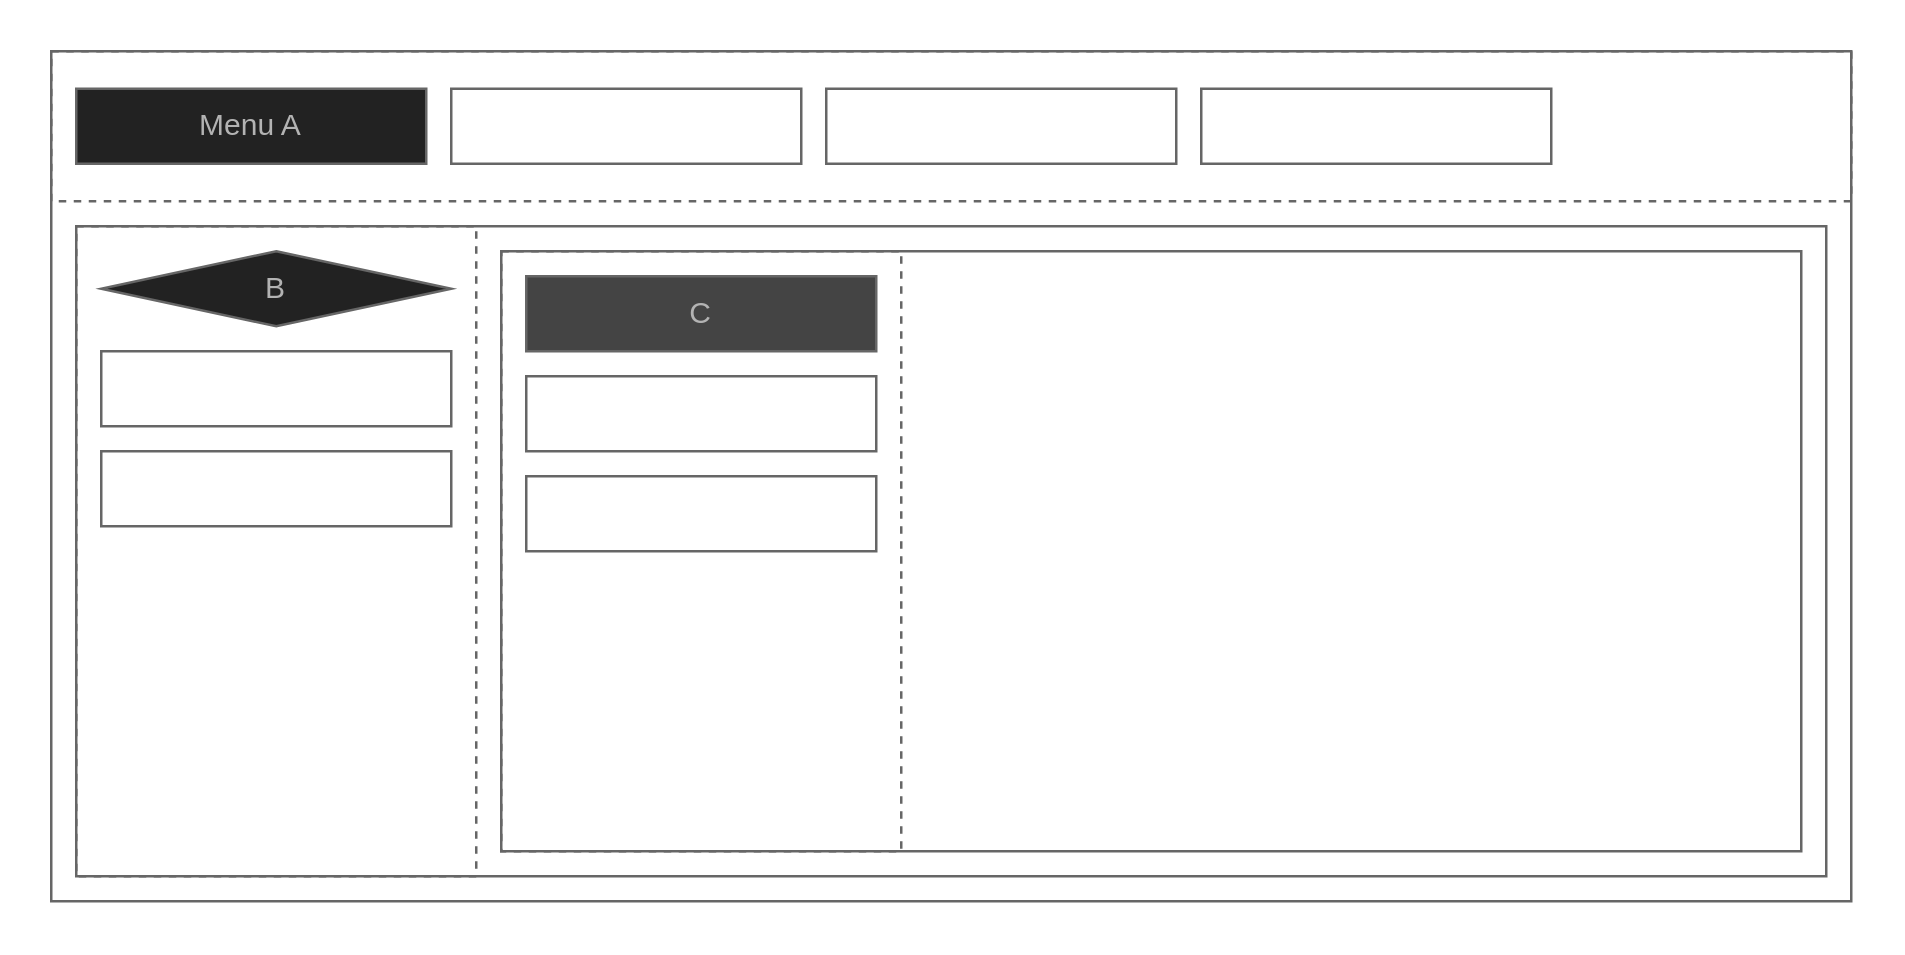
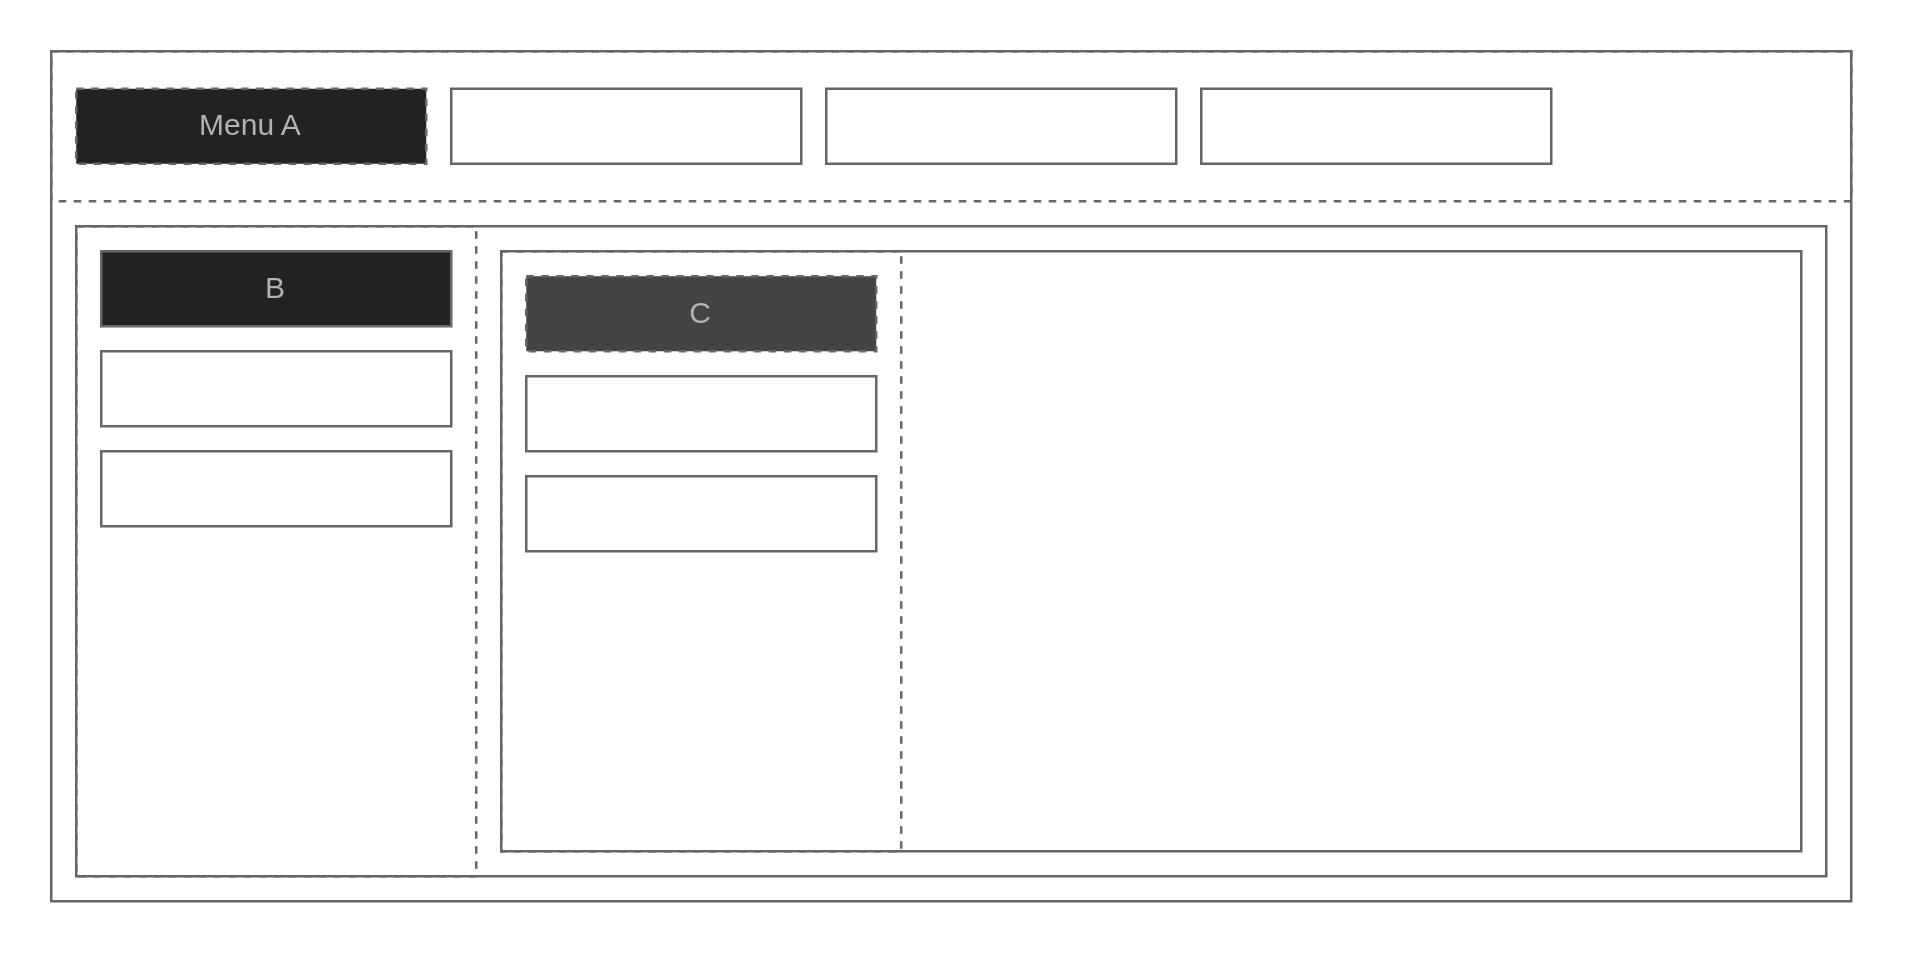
- <mxCell id="13" value="Menu A" style="rounded=0;whiteSpace=wrap;html=1;fontSize=12;align=center;fillColor=#222222;strokeColor=#666666;fontColor=#B3B3B3;" vertex="1" parent="1"><mxGeometry x="30" y="35" width="140" height="30" as="geometry" /></mxCell>
+ <mxCell id="13" value="Menu A" style="rounded=0;whiteSpace=wrap;html=1;fontSize=12;align=center;fillColor=#222222;strokeColor=#666666;fontColor=#B3B3B3;dashed=1;" vertex="1" parent="1"><mxGeometry x="30" y="35" width="140" height="30" as="geometry" /></mxCell>
- <mxCell id="7" value="B" style="rhombus;whiteSpace=wrap;html=1;fontSize=12;align=center;fillColor=#222222;strokeColor=#666666;fontColor=#B3B3B3;" parent="1" vertex="1"><mxGeometry x="40" y="100" width="140" height="30" as="geometry" /></mxCell>
+ <mxCell id="7" value="B" style="rounded=0;whiteSpace=wrap;html=1;fontSize=12;align=center;fillColor=#222222;strokeColor=#666666;fontColor=#B3B3B3;" parent="1" vertex="1"><mxGeometry x="40" y="100" width="140" height="30" as="geometry" /></mxCell>
- <mxCell id="17" value="C" style="rounded=0;whiteSpace=wrap;html=1;fontSize=12;align=center;fillColor=#444444;strokeColor=#666666;fontColor=#B3B3B3;" parent="1" vertex="1"><mxGeometry x="210" y="110" width="140" height="30" as="geometry" /></mxCell>
+ <mxCell id="17" value="C" style="rounded=0;whiteSpace=wrap;html=1;fontSize=12;align=center;fillColor=#444444;strokeColor=#666666;fontColor=#B3B3B3;dashed=1;" parent="1" vertex="1"><mxGeometry x="210" y="110" width="140" height="30" as="geometry" /></mxCell>
